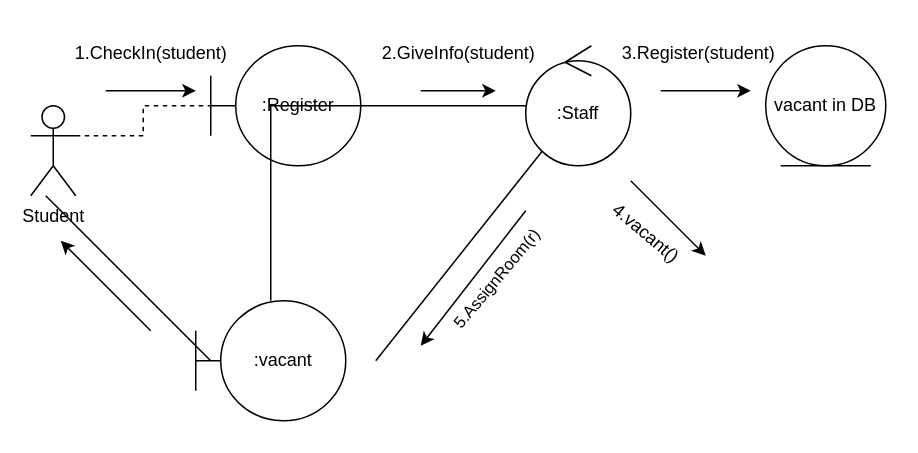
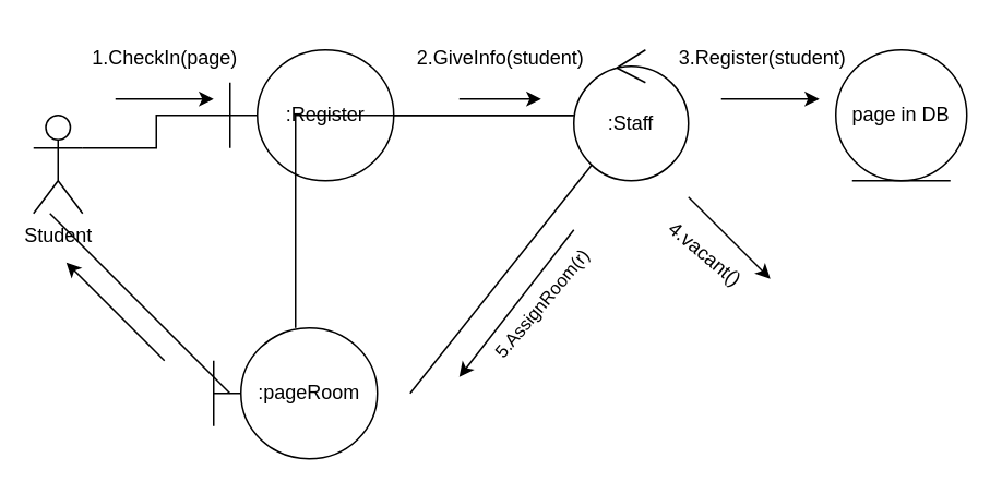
- <mxCell id="7" value="1.CheckIn(student)" style="text;html=1;align=center;verticalAlign=middle;resizable=0;points=[];autosize=1;strokeColor=none;fillColor=none;" parent="1" vertex="1"><mxGeometry x="40" y="20" width="120" height="30" as="geometry" /></mxCell>
+ <mxCell id="7" value="1.CheckIn(page)" style="text;html=1;align=center;verticalAlign=middle;resizable=0;points=[];autosize=1;strokeColor=none;fillColor=none;" parent="1" vertex="1"><mxGeometry x="40" y="20" width="120" height="30" as="geometry" /></mxCell>
+ <mxCell id="4" style="edgeStyle=orthogonalEdgeStyle;rounded=0;orthogonalLoop=1;jettySize=auto;html=1;endArrow=none;endFill=0;" parent="1" source="5" target="10" edge="1"><mxGeometry relative="1" as="geometry"><Array as="points"><mxPoint x="290" y="70" /><mxPoint x="290" y="70" /></Array></mxGeometry></mxCell>
- <mxCell id="13" value="vacant in DB" style="ellipse;shape=umlEntity;whiteSpace=wrap;html=1;" parent="1" vertex="1"><mxGeometry x="510" y="30" width="80" height="80" as="geometry" /></mxCell>
+ <mxCell id="13" value="page in DB" style="ellipse;shape=umlEntity;whiteSpace=wrap;html=1;" parent="1" vertex="1"><mxGeometry x="510" y="30" width="80" height="80" as="geometry" /></mxCell>
- <mxCell id="2" style="edgeStyle=orthogonalEdgeStyle;rounded=0;orthogonalLoop=1;jettySize=auto;html=1;exitX=1;exitY=0.333;exitDx=0;exitDy=0;exitPerimeter=0;endArrow=none;endFill=0;dashed=1;" parent="1" source="3" target="5" edge="1"><mxGeometry relative="1" as="geometry"><mxPoint x="140" y="70" as="targetPoint" /></mxGeometry></mxCell>
+ <mxCell id="2" style="edgeStyle=orthogonalEdgeStyle;rounded=0;orthogonalLoop=1;jettySize=auto;html=1;exitX=1;exitY=0.333;exitDx=0;exitDy=0;exitPerimeter=0;endArrow=none;endFill=0;" parent="1" source="3" target="5" edge="1"><mxGeometry relative="1" as="geometry"><mxPoint x="140" y="70" as="targetPoint" /></mxGeometry></mxCell>
- <mxCell id="17" value=":vacant" style="shape=umlBoundary;whiteSpace=wrap;html=1;" parent="1" vertex="1"><mxGeometry x="130" y="200" width="100" height="80" as="geometry" /></mxCell>
+ <mxCell id="17" value=":pageRoom" style="shape=umlBoundary;whiteSpace=wrap;html=1;" parent="1" vertex="1"><mxGeometry x="130" y="200" width="100" height="80" as="geometry" /></mxCell>
